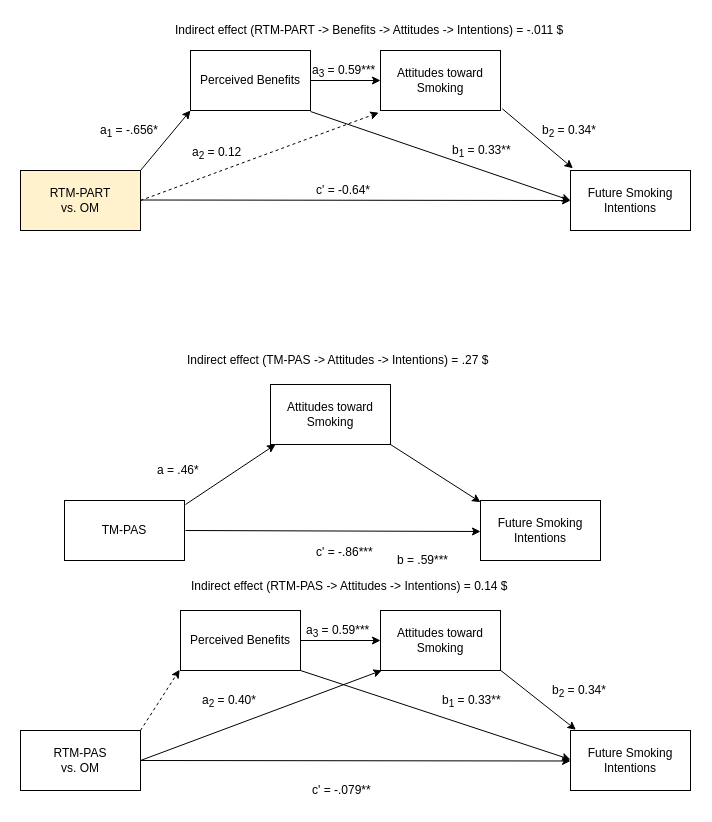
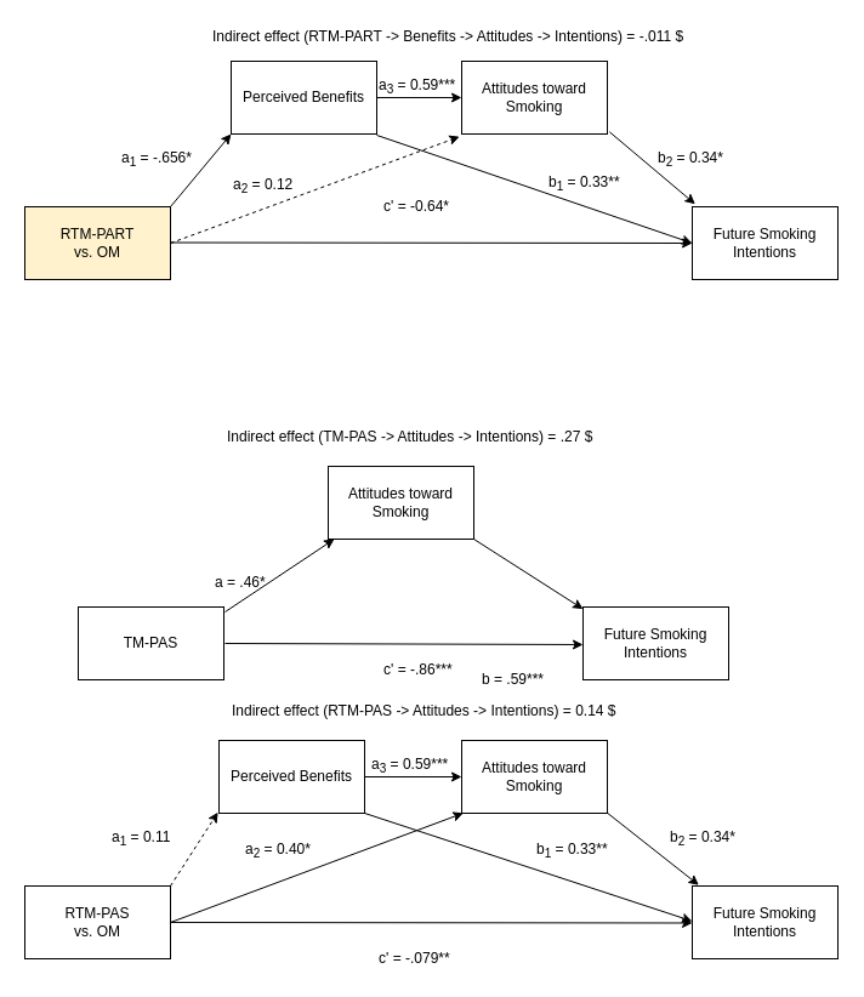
- <mxCell id="10" value="c' = -0.64*" style="text;html=1;resizable=0;points=[];autosize=1;align=left;verticalAlign=top;spacingTop=-4;" parent="1" vertex="1"><mxGeometry x="314" y="180" width="70" height="20" as="geometry" /></mxCell>
+ <mxCell id="10" value="c' = -0.64*" style="text;html=1;resizable=0;points=[];autosize=1;align=left;verticalAlign=top;spacingTop=-4;" parent="1" vertex="1"><mxGeometry x="314" y="160" width="70" height="20" as="geometry" /></mxCell>
- <mxCell id="25" value="a = .46*" style="text;html=1;resizable=0;points=[];autosize=1;align=left;verticalAlign=top;spacingTop=-4;" parent="1" vertex="1"><mxGeometry x="155" y="460" width="60" height="20" as="geometry" /></mxCell>
+ <mxCell id="25" value="a = .46*" style="text;html=1;resizable=0;points=[];autosize=1;align=left;verticalAlign=top;spacingTop=-4;" parent="1" vertex="1"><mxGeometry x="175" y="470" width="60" height="20" as="geometry" /></mxCell>
+ <mxCell id="37" value="a&lt;sub&gt;1&lt;/sub&gt; = 0.11" style="text;html=1;resizable=0;points=[];autosize=1;align=left;verticalAlign=top;spacingTop=-4;" parent="1" vertex="1"><mxGeometry x="90" y="680" width="60" height="20" as="geometry" /></mxCell>
